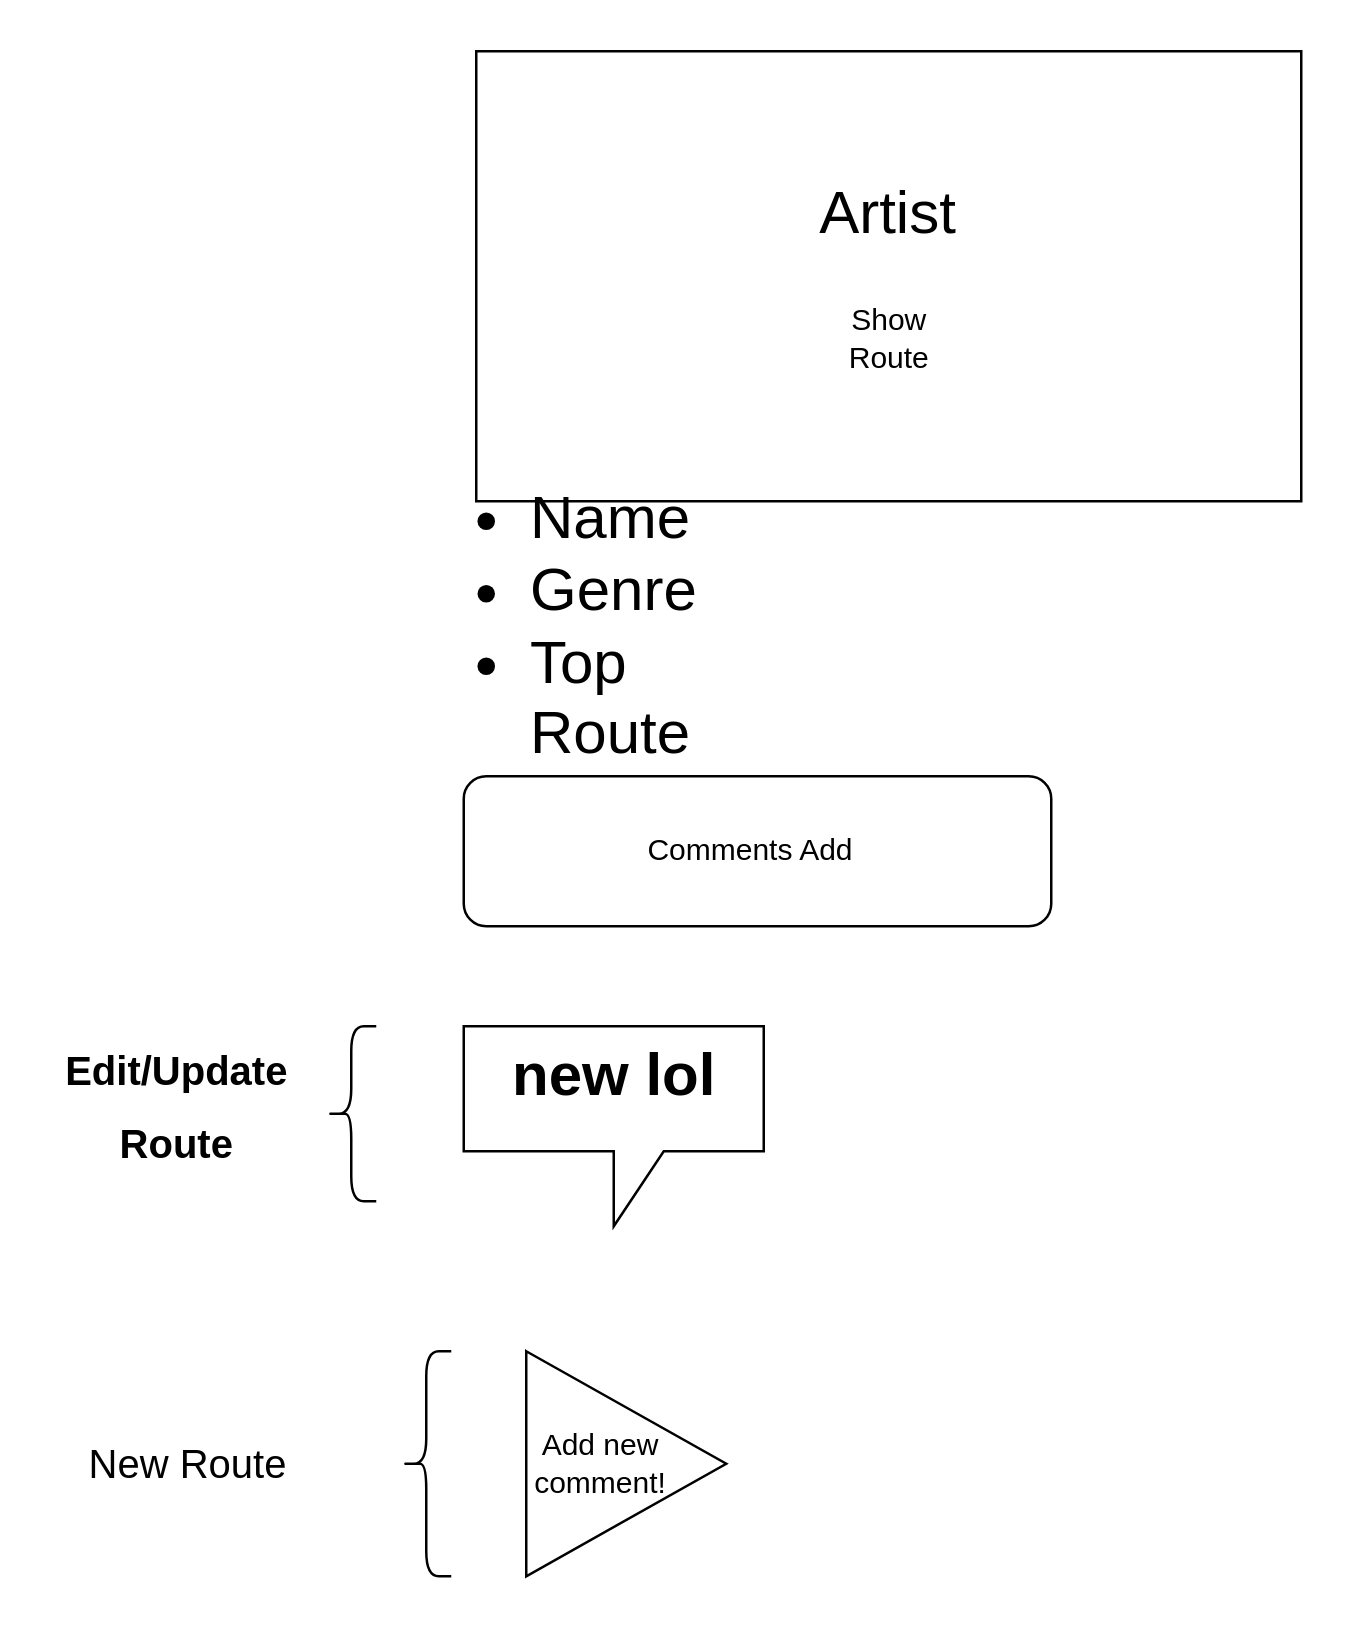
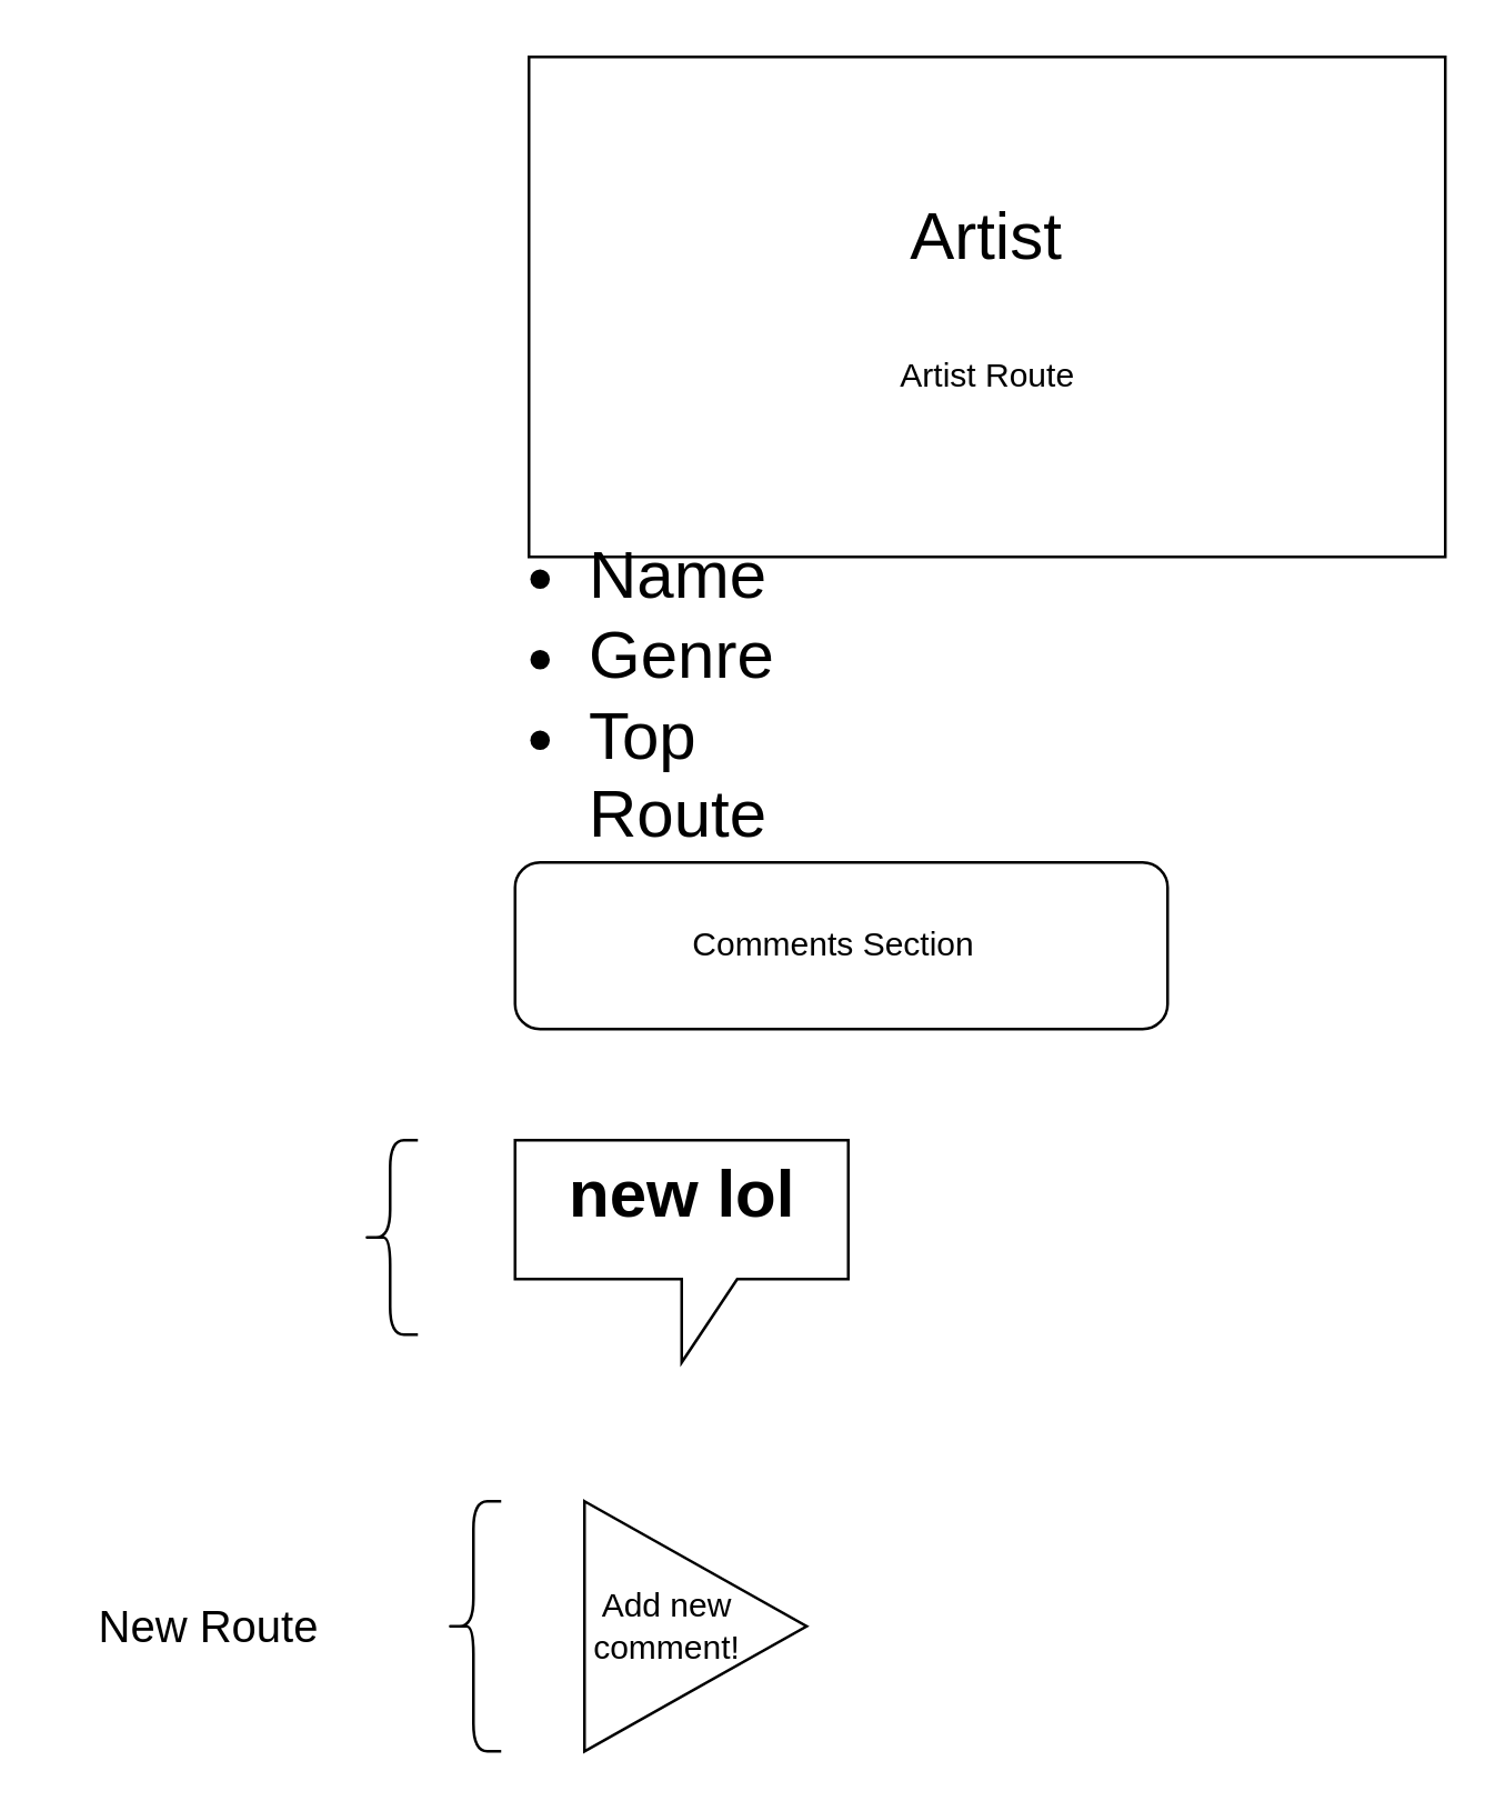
- <mxCell id="7" value="Show Route" style="text;html=1;strokeColor=none;fillColor=none;align=center;verticalAlign=middle;whiteSpace=wrap;rounded=0;" vertex="1" parent="1"><mxGeometry x="322.5" y="110" width="65" height="50" as="geometry" /></mxCell>
+ <mxCell id="7" value="Artist Route" style="text;html=1;strokeColor=none;fillColor=none;align=center;verticalAlign=middle;whiteSpace=wrap;rounded=0;" vertex="1" parent="1"><mxGeometry x="322.5" y="110" width="65" height="50" as="geometry" /></mxCell>
- <mxCell id="6" value="Comments Add" style="text;html=1;strokeColor=none;fillColor=none;align=center;verticalAlign=middle;whiteSpace=wrap;rounded=0;" vertex="1" parent="1"><mxGeometry x="210" y="320" width="180" height="40" as="geometry" /></mxCell>
+ <mxCell id="6" value="Comments Section" style="text;html=1;strokeColor=none;fillColor=none;align=center;verticalAlign=middle;whiteSpace=wrap;rounded=0;" vertex="1" parent="1"><mxGeometry x="210" y="320" width="180" height="40" as="geometry" /></mxCell>
- <mxCell id="11" value="&lt;font style=&quot;font-size: 16px&quot;&gt;Edit/Update&lt;br&gt;Route&lt;/font&gt;" style="text;strokeColor=none;fillColor=none;html=1;fontSize=24;fontStyle=1;verticalAlign=middle;align=center;" vertex="1" parent="1"><mxGeometry x="20" y="420" width="100" height="40" as="geometry" /></mxCell>
